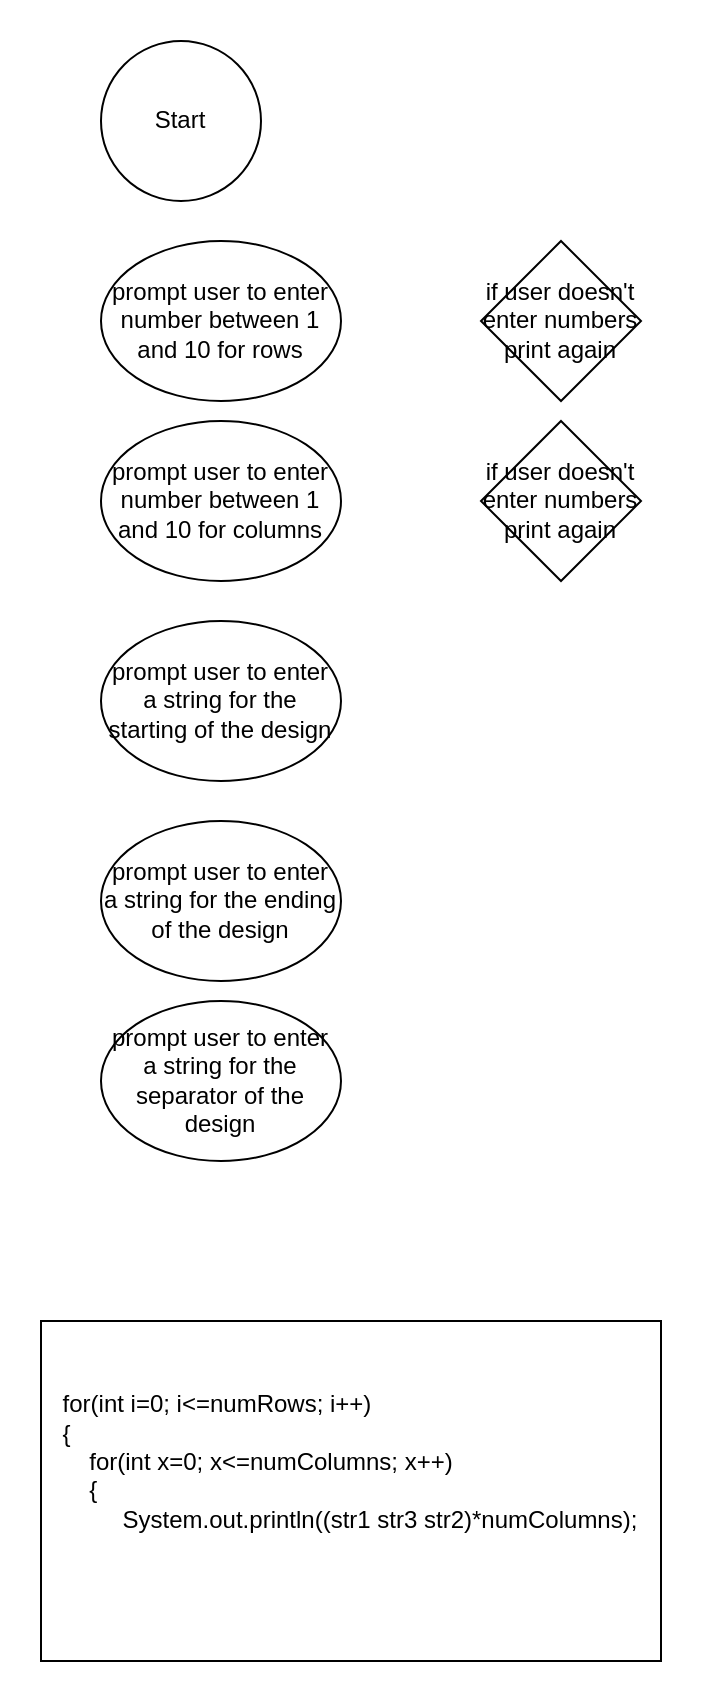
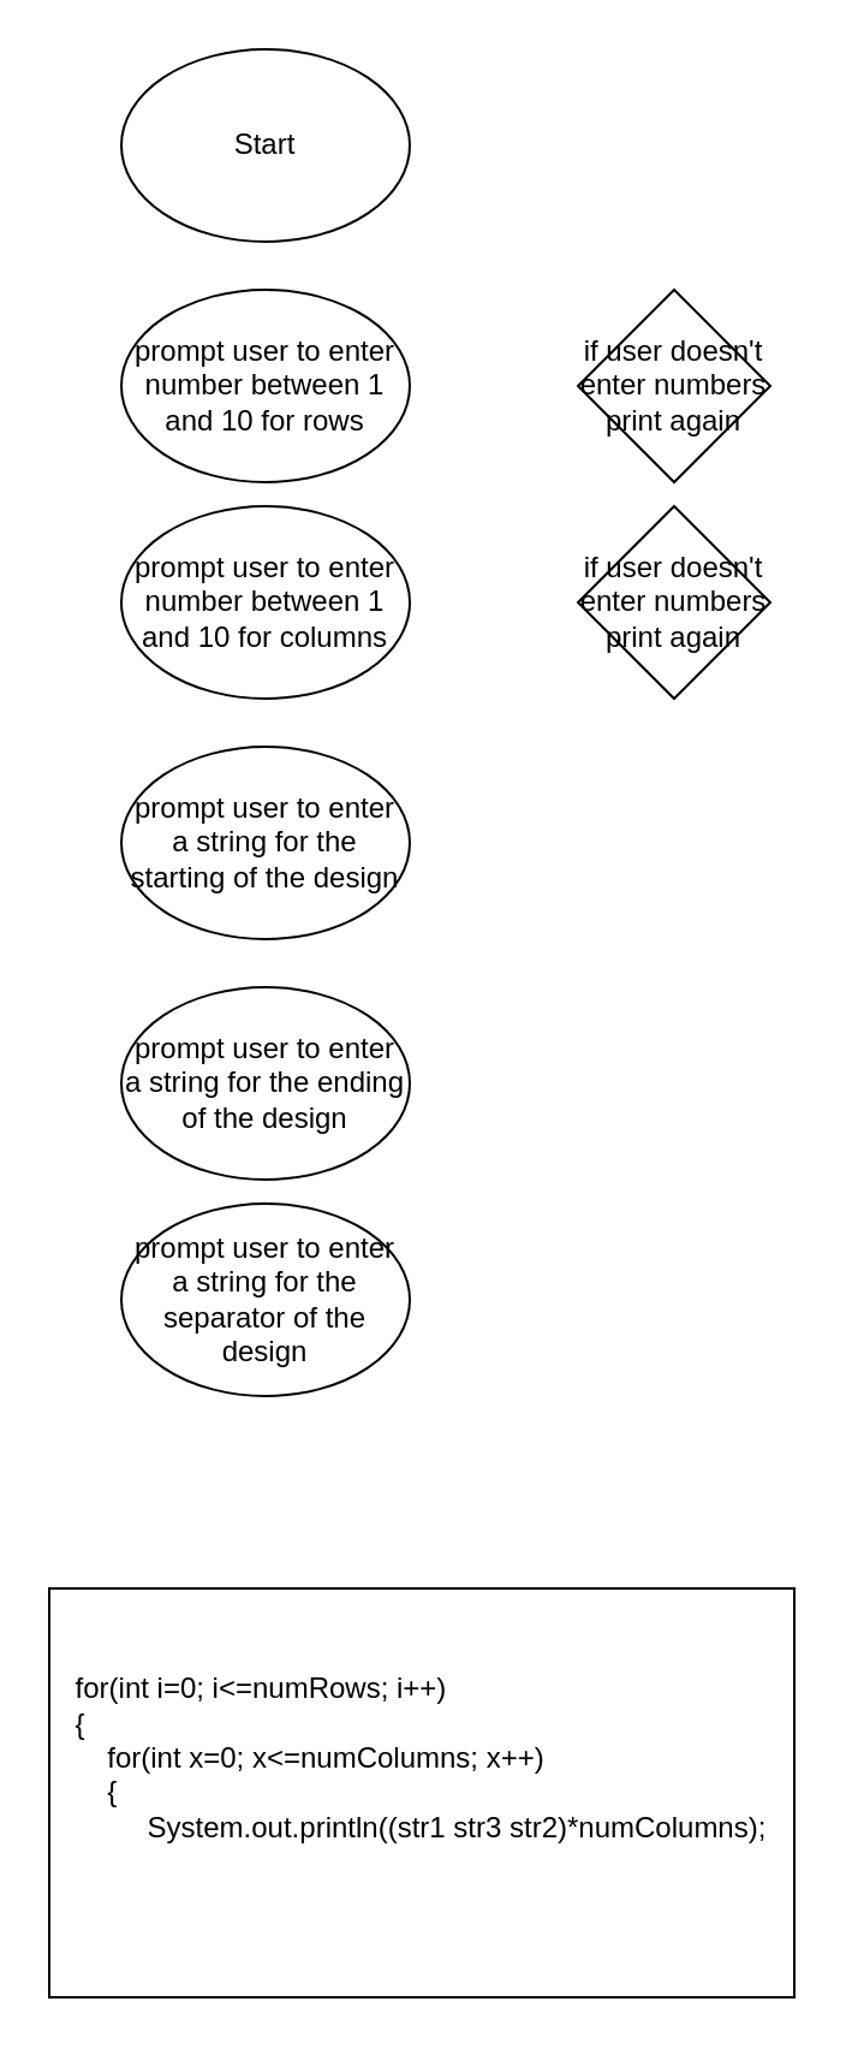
- <mxCell id="2" value="Start" style="ellipse;whiteSpace=wrap;html=1;" vertex="1" parent="1"><mxGeometry x="50" y="20" width="80" height="80" as="geometry" /></mxCell>
+ <mxCell id="2" value="Start" style="ellipse;whiteSpace=wrap;html=1;" vertex="1" parent="1"><mxGeometry x="50" y="20" width="120" height="80" as="geometry" /></mxCell>
